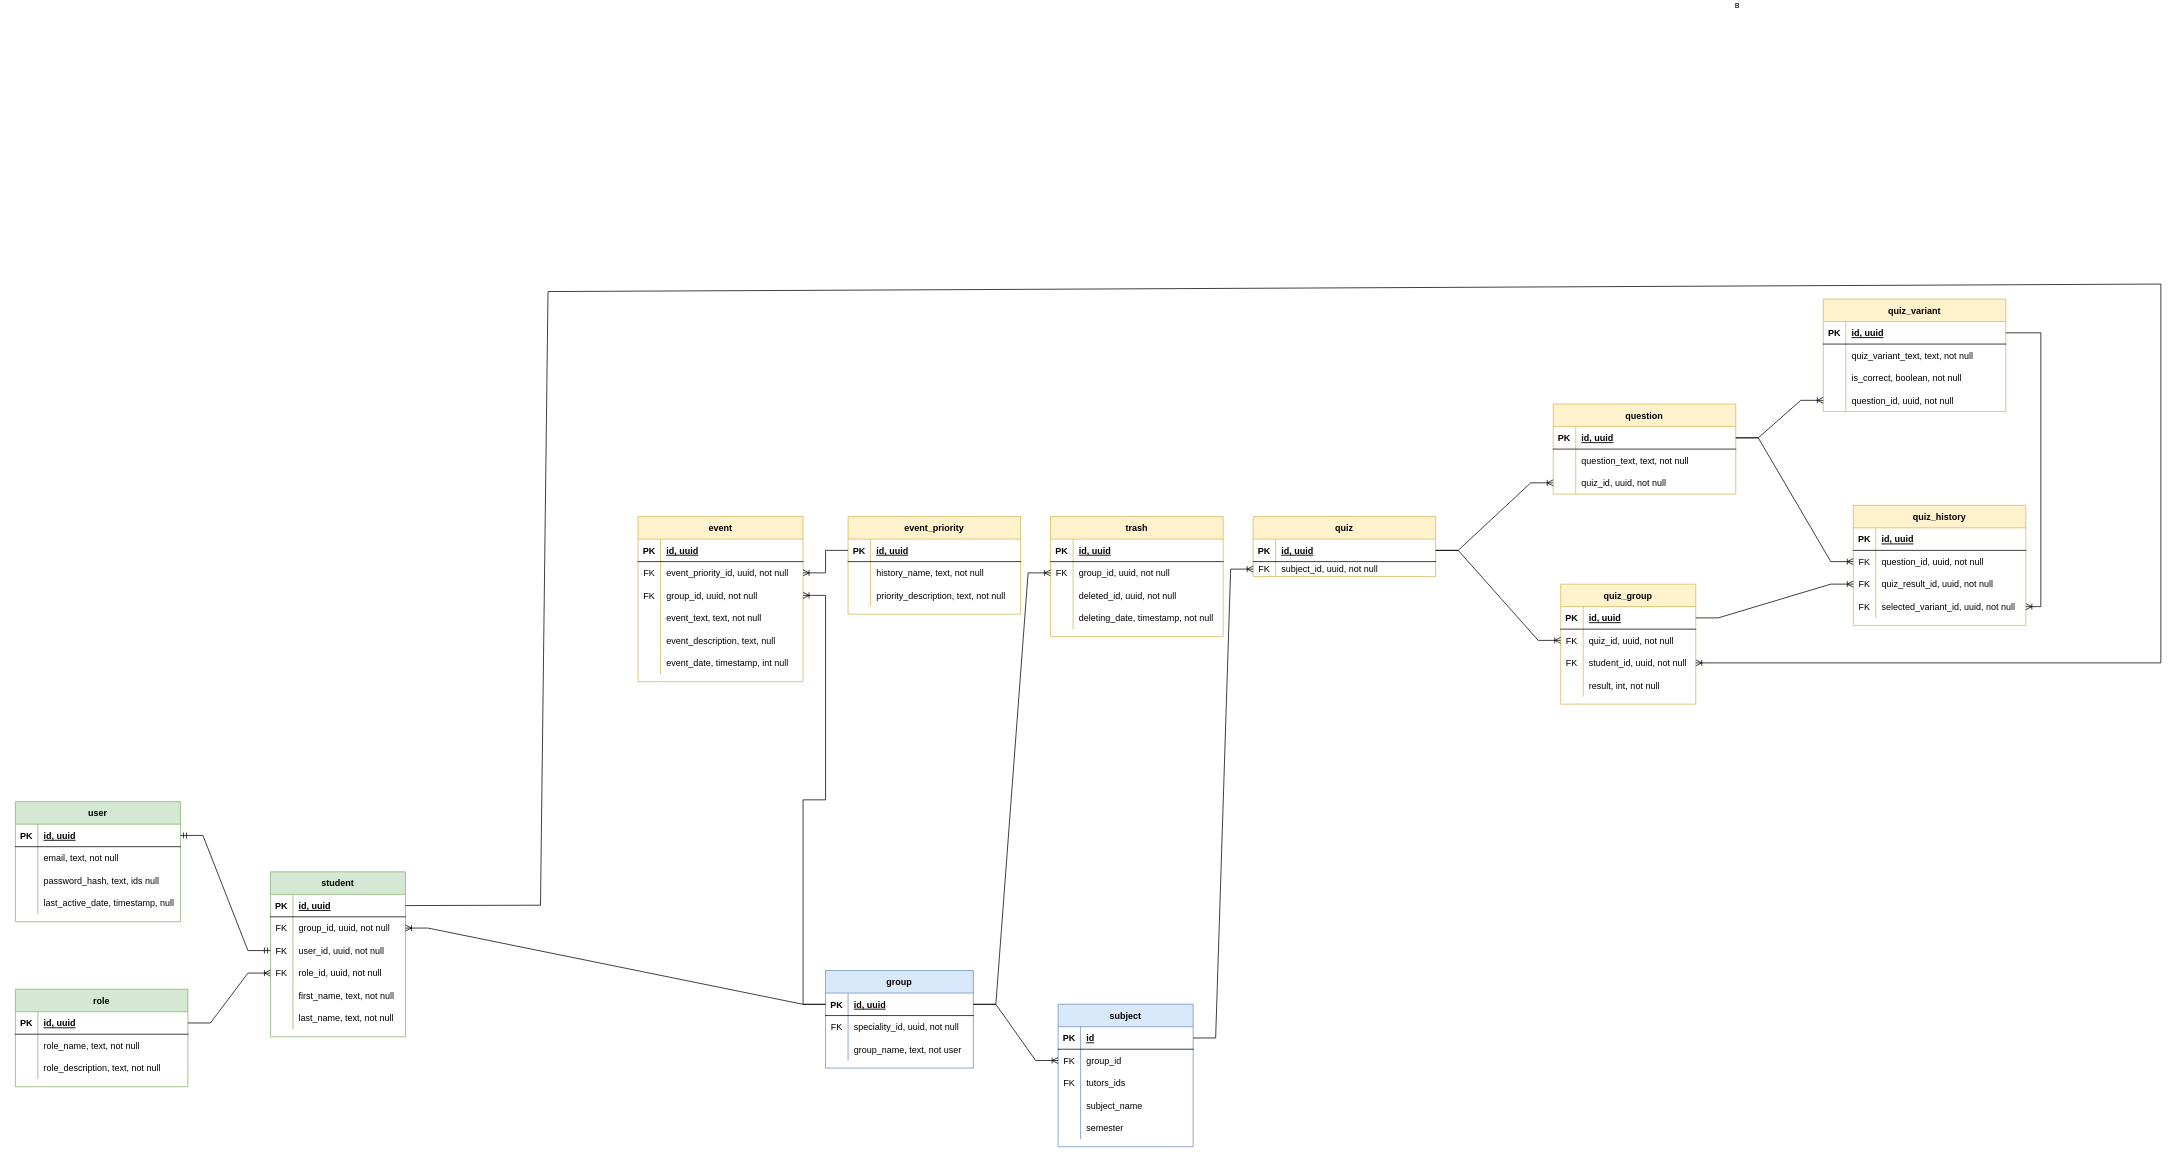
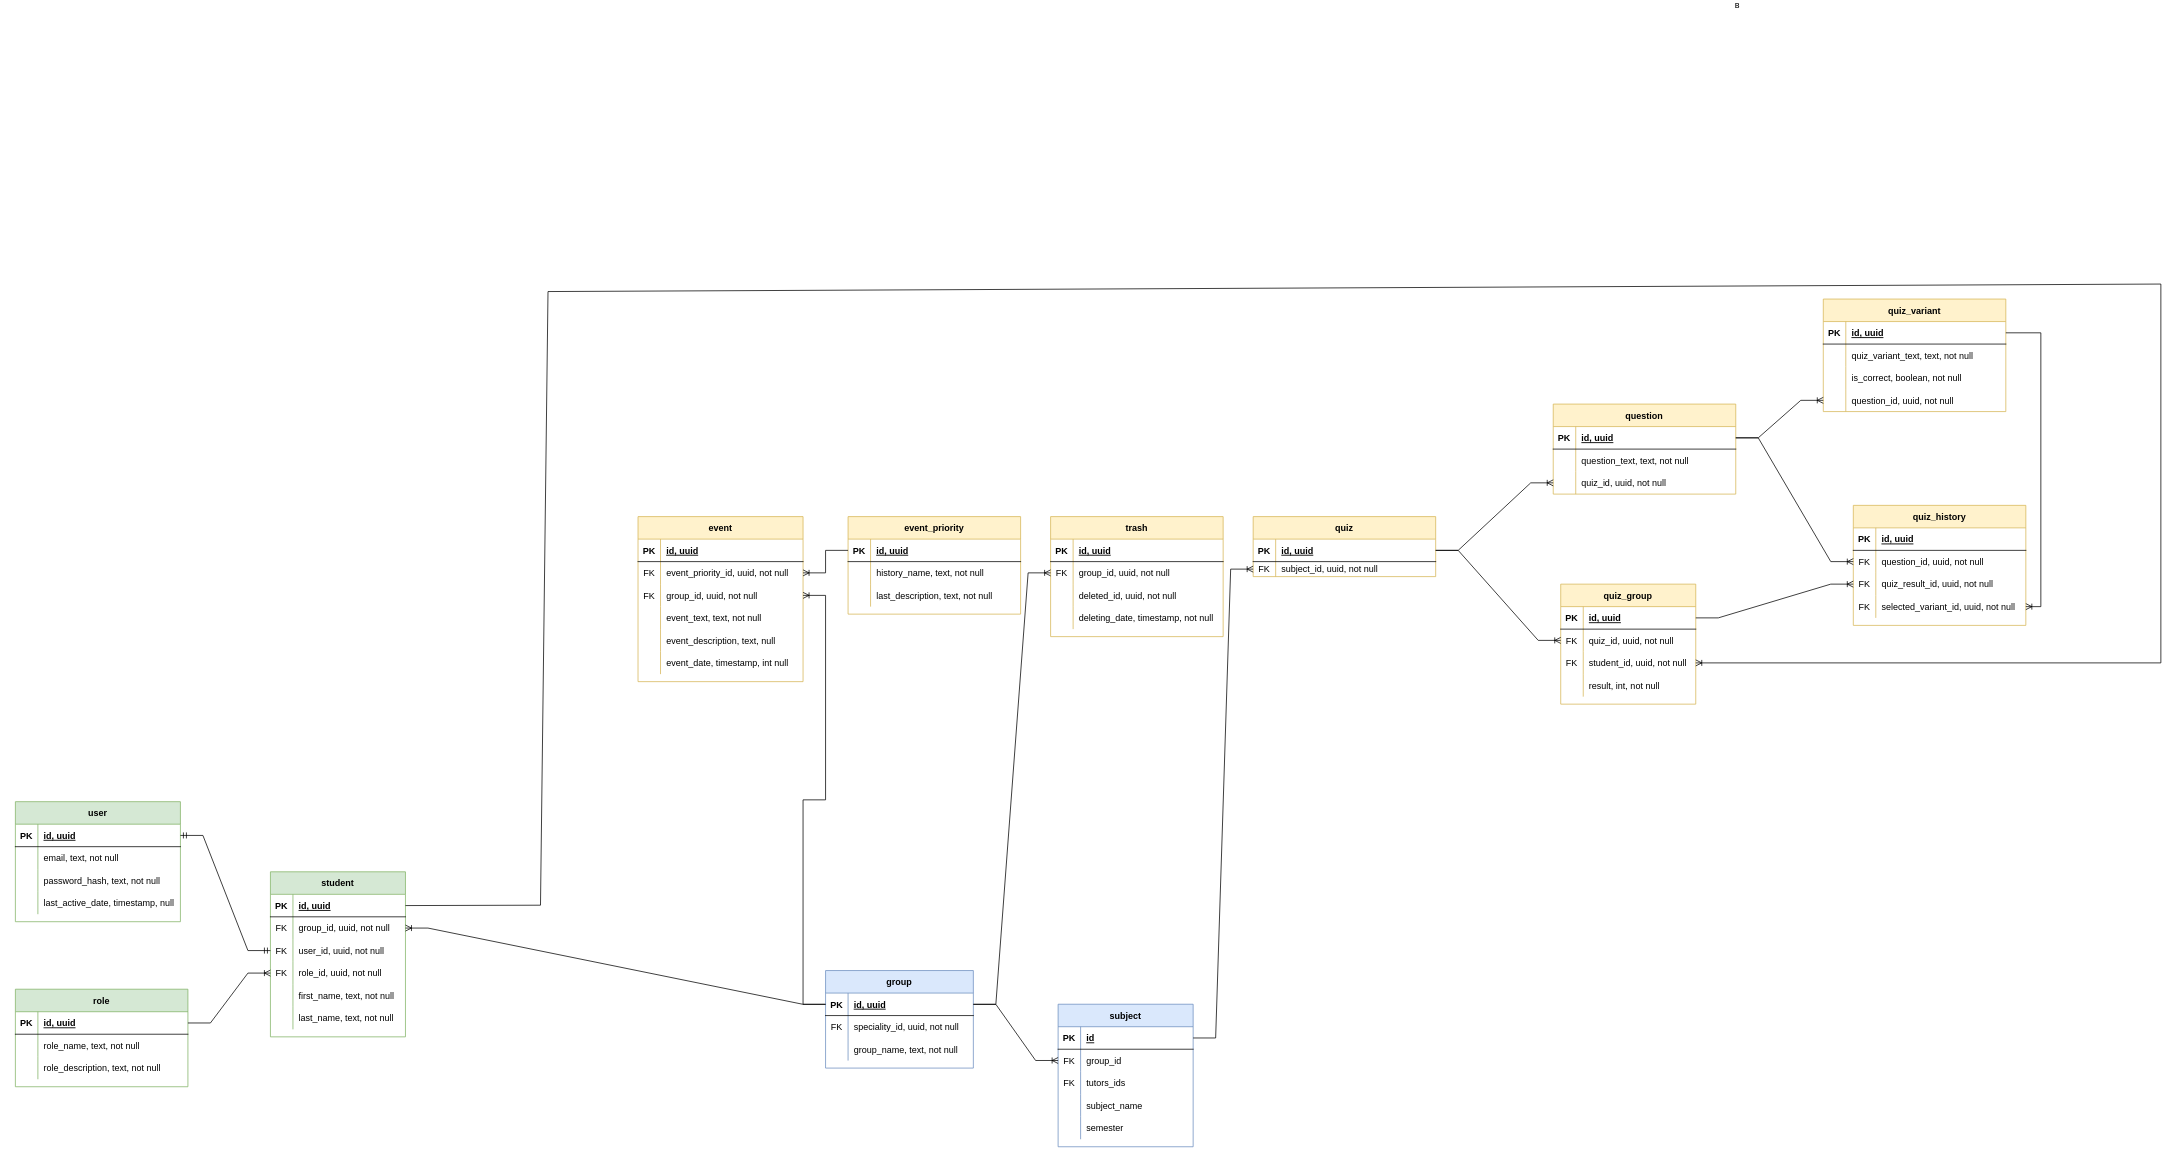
- <mxCell id="101" value="priority_description, text, not null" style="shape=partialRectangle;connectable=0;fillColor=none;top=0;left=0;bottom=0;right=0;align=left;spacingLeft=6;overflow=hidden;" parent="99" vertex="1"><mxGeometry x="30" width="200" height="30" as="geometry"><mxRectangle width="200" height="30" as="alternateBounds" /></mxGeometry></mxCell>
+ <mxCell id="101" value="last_description, text, not null" style="shape=partialRectangle;connectable=0;fillColor=none;top=0;left=0;bottom=0;right=0;align=left;spacingLeft=6;overflow=hidden;" parent="99" vertex="1"><mxGeometry x="30" width="200" height="30" as="geometry"><mxRectangle width="200" height="30" as="alternateBounds" /></mxGeometry></mxCell>
- <mxCell id="116" value="password_hash, text, ids null" style="shape=partialRectangle;connectable=0;fillColor=none;top=0;left=0;bottom=0;right=0;align=left;spacingLeft=6;overflow=hidden;" parent="114" vertex="1"><mxGeometry x="30" width="190" height="30" as="geometry"><mxRectangle width="190" height="30" as="alternateBounds" /></mxGeometry></mxCell>
+ <mxCell id="116" value="password_hash, text, not null" style="shape=partialRectangle;connectable=0;fillColor=none;top=0;left=0;bottom=0;right=0;align=left;spacingLeft=6;overflow=hidden;" parent="114" vertex="1"><mxGeometry x="30" width="190" height="30" as="geometry"><mxRectangle width="190" height="30" as="alternateBounds" /></mxGeometry></mxCell>
- <mxCell id="41" value="group_name, text, not user" style="shape=partialRectangle;connectable=0;fillColor=none;top=0;left=0;bottom=0;right=0;align=left;spacingLeft=6;overflow=hidden;" parent="39" vertex="1"><mxGeometry x="30" width="167" height="30" as="geometry"><mxRectangle width="167" height="30" as="alternateBounds" /></mxGeometry></mxCell>
+ <mxCell id="41" value="group_name, text, not null" style="shape=partialRectangle;connectable=0;fillColor=none;top=0;left=0;bottom=0;right=0;align=left;spacingLeft=6;overflow=hidden;" parent="39" vertex="1"><mxGeometry x="30" width="167" height="30" as="geometry"><mxRectangle width="167" height="30" as="alternateBounds" /></mxGeometry></mxCell>
